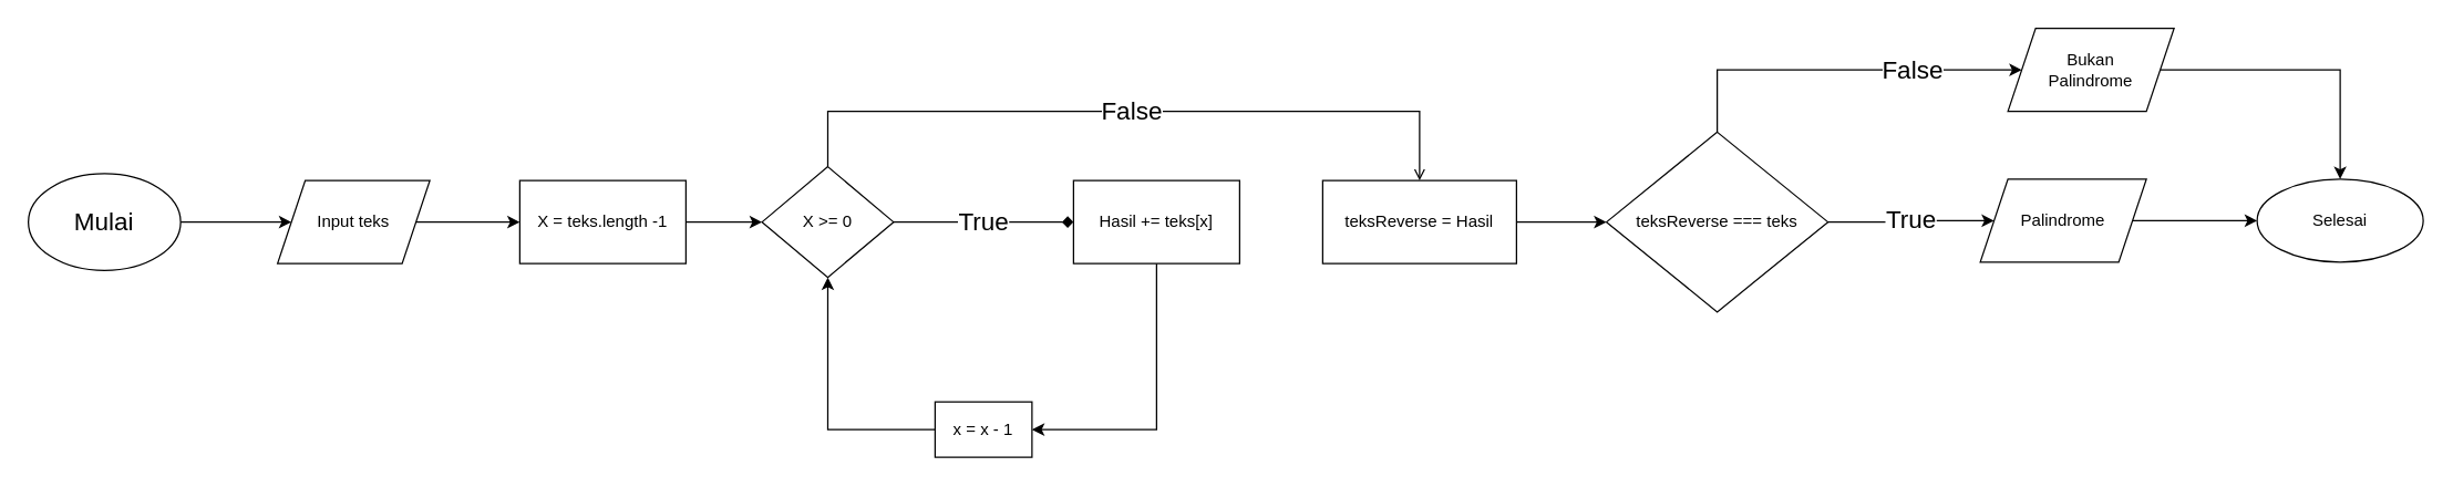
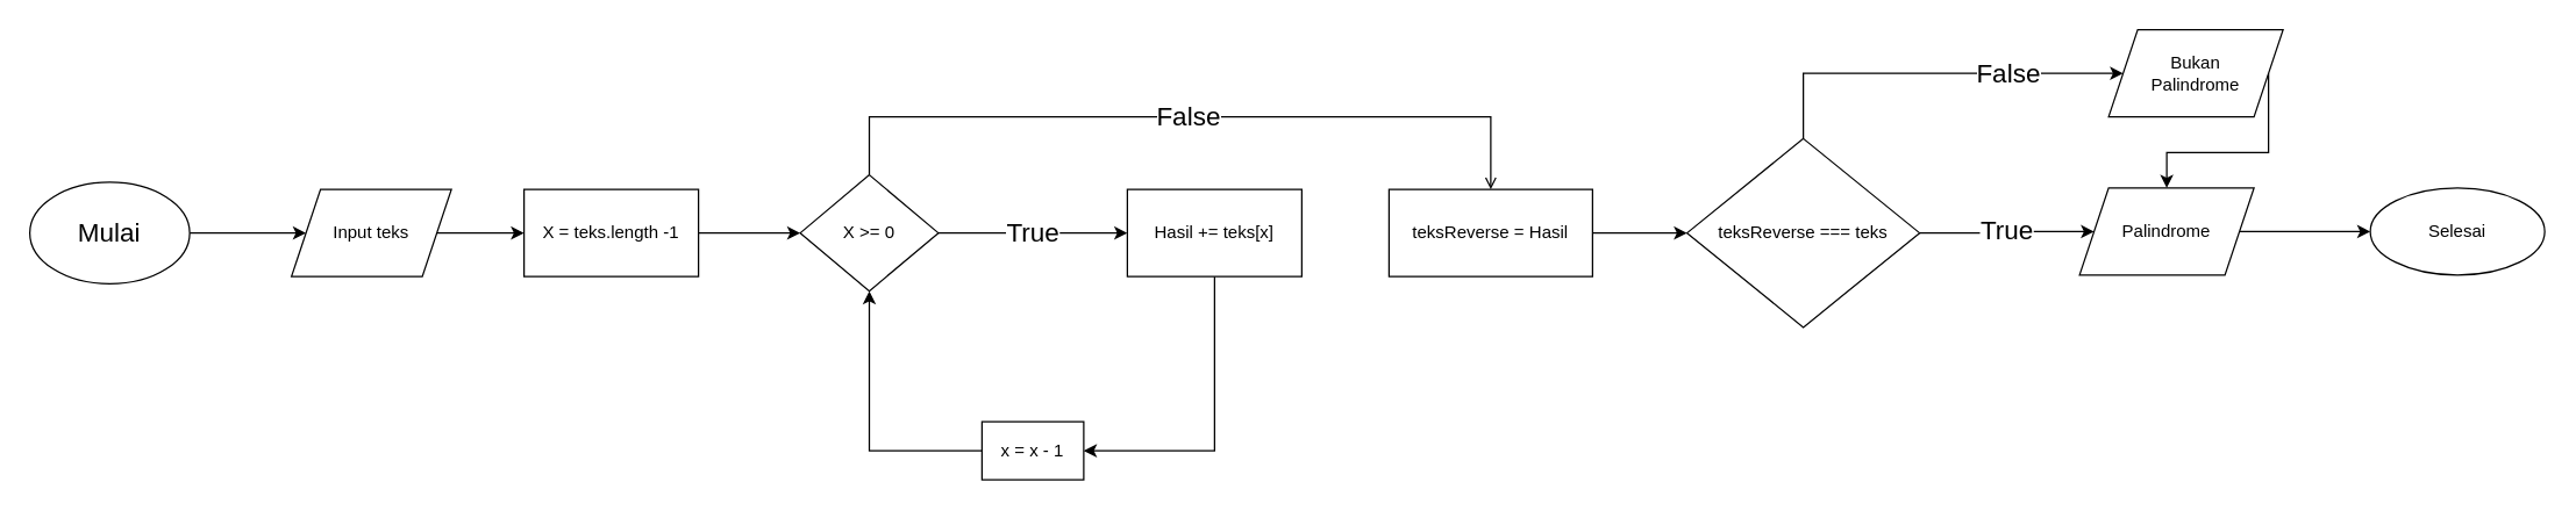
- <mxCell id="25" style="edgeStyle=orthogonalEdgeStyle;rounded=0;orthogonalLoop=1;jettySize=auto;html=1;exitX=1;exitY=0.5;exitDx=0;exitDy=0;entryX=0.5;entryY=0;entryDx=0;entryDy=0;fontSize=18;" edge="1" parent="1" source="26" target="24"><mxGeometry relative="1" as="geometry" /></mxCell>
+ <mxCell id="25" style="edgeStyle=orthogonalEdgeStyle;rounded=0;orthogonalLoop=1;jettySize=auto;html=1;exitX=1;exitY=0.5;exitDx=0;exitDy=0;fontSize=18;" edge="1" parent="1" source="26" target="22"><mxGeometry relative="1" as="geometry" /></mxCell>
- <mxCell id="5" value="X = teks.length -1" style="whiteSpace=wrap;html=1;" vertex="1" parent="1"><mxGeometry x="375" y="130" width="120" height="60" as="geometry" /></mxCell>
+ <mxCell id="5" value="X = teks.length -1" style="whiteSpace=wrap;html=1;" vertex="1" parent="1"><mxGeometry x="360" y="130" width="120" height="60" as="geometry" /></mxCell>
- <mxCell id="8" value="True" style="edgeStyle=orthogonalEdgeStyle;rounded=0;orthogonalLoop=1;jettySize=auto;html=1;fontSize=18;endArrow=diamond;" edge="1" parent="1" source="10" target="12"><mxGeometry relative="1" as="geometry" /></mxCell>
+ <mxCell id="8" value="True" style="edgeStyle=orthogonalEdgeStyle;rounded=0;orthogonalLoop=1;jettySize=auto;html=1;fontSize=18;" edge="1" parent="1" source="10" target="12"><mxGeometry relative="1" as="geometry" /></mxCell>
